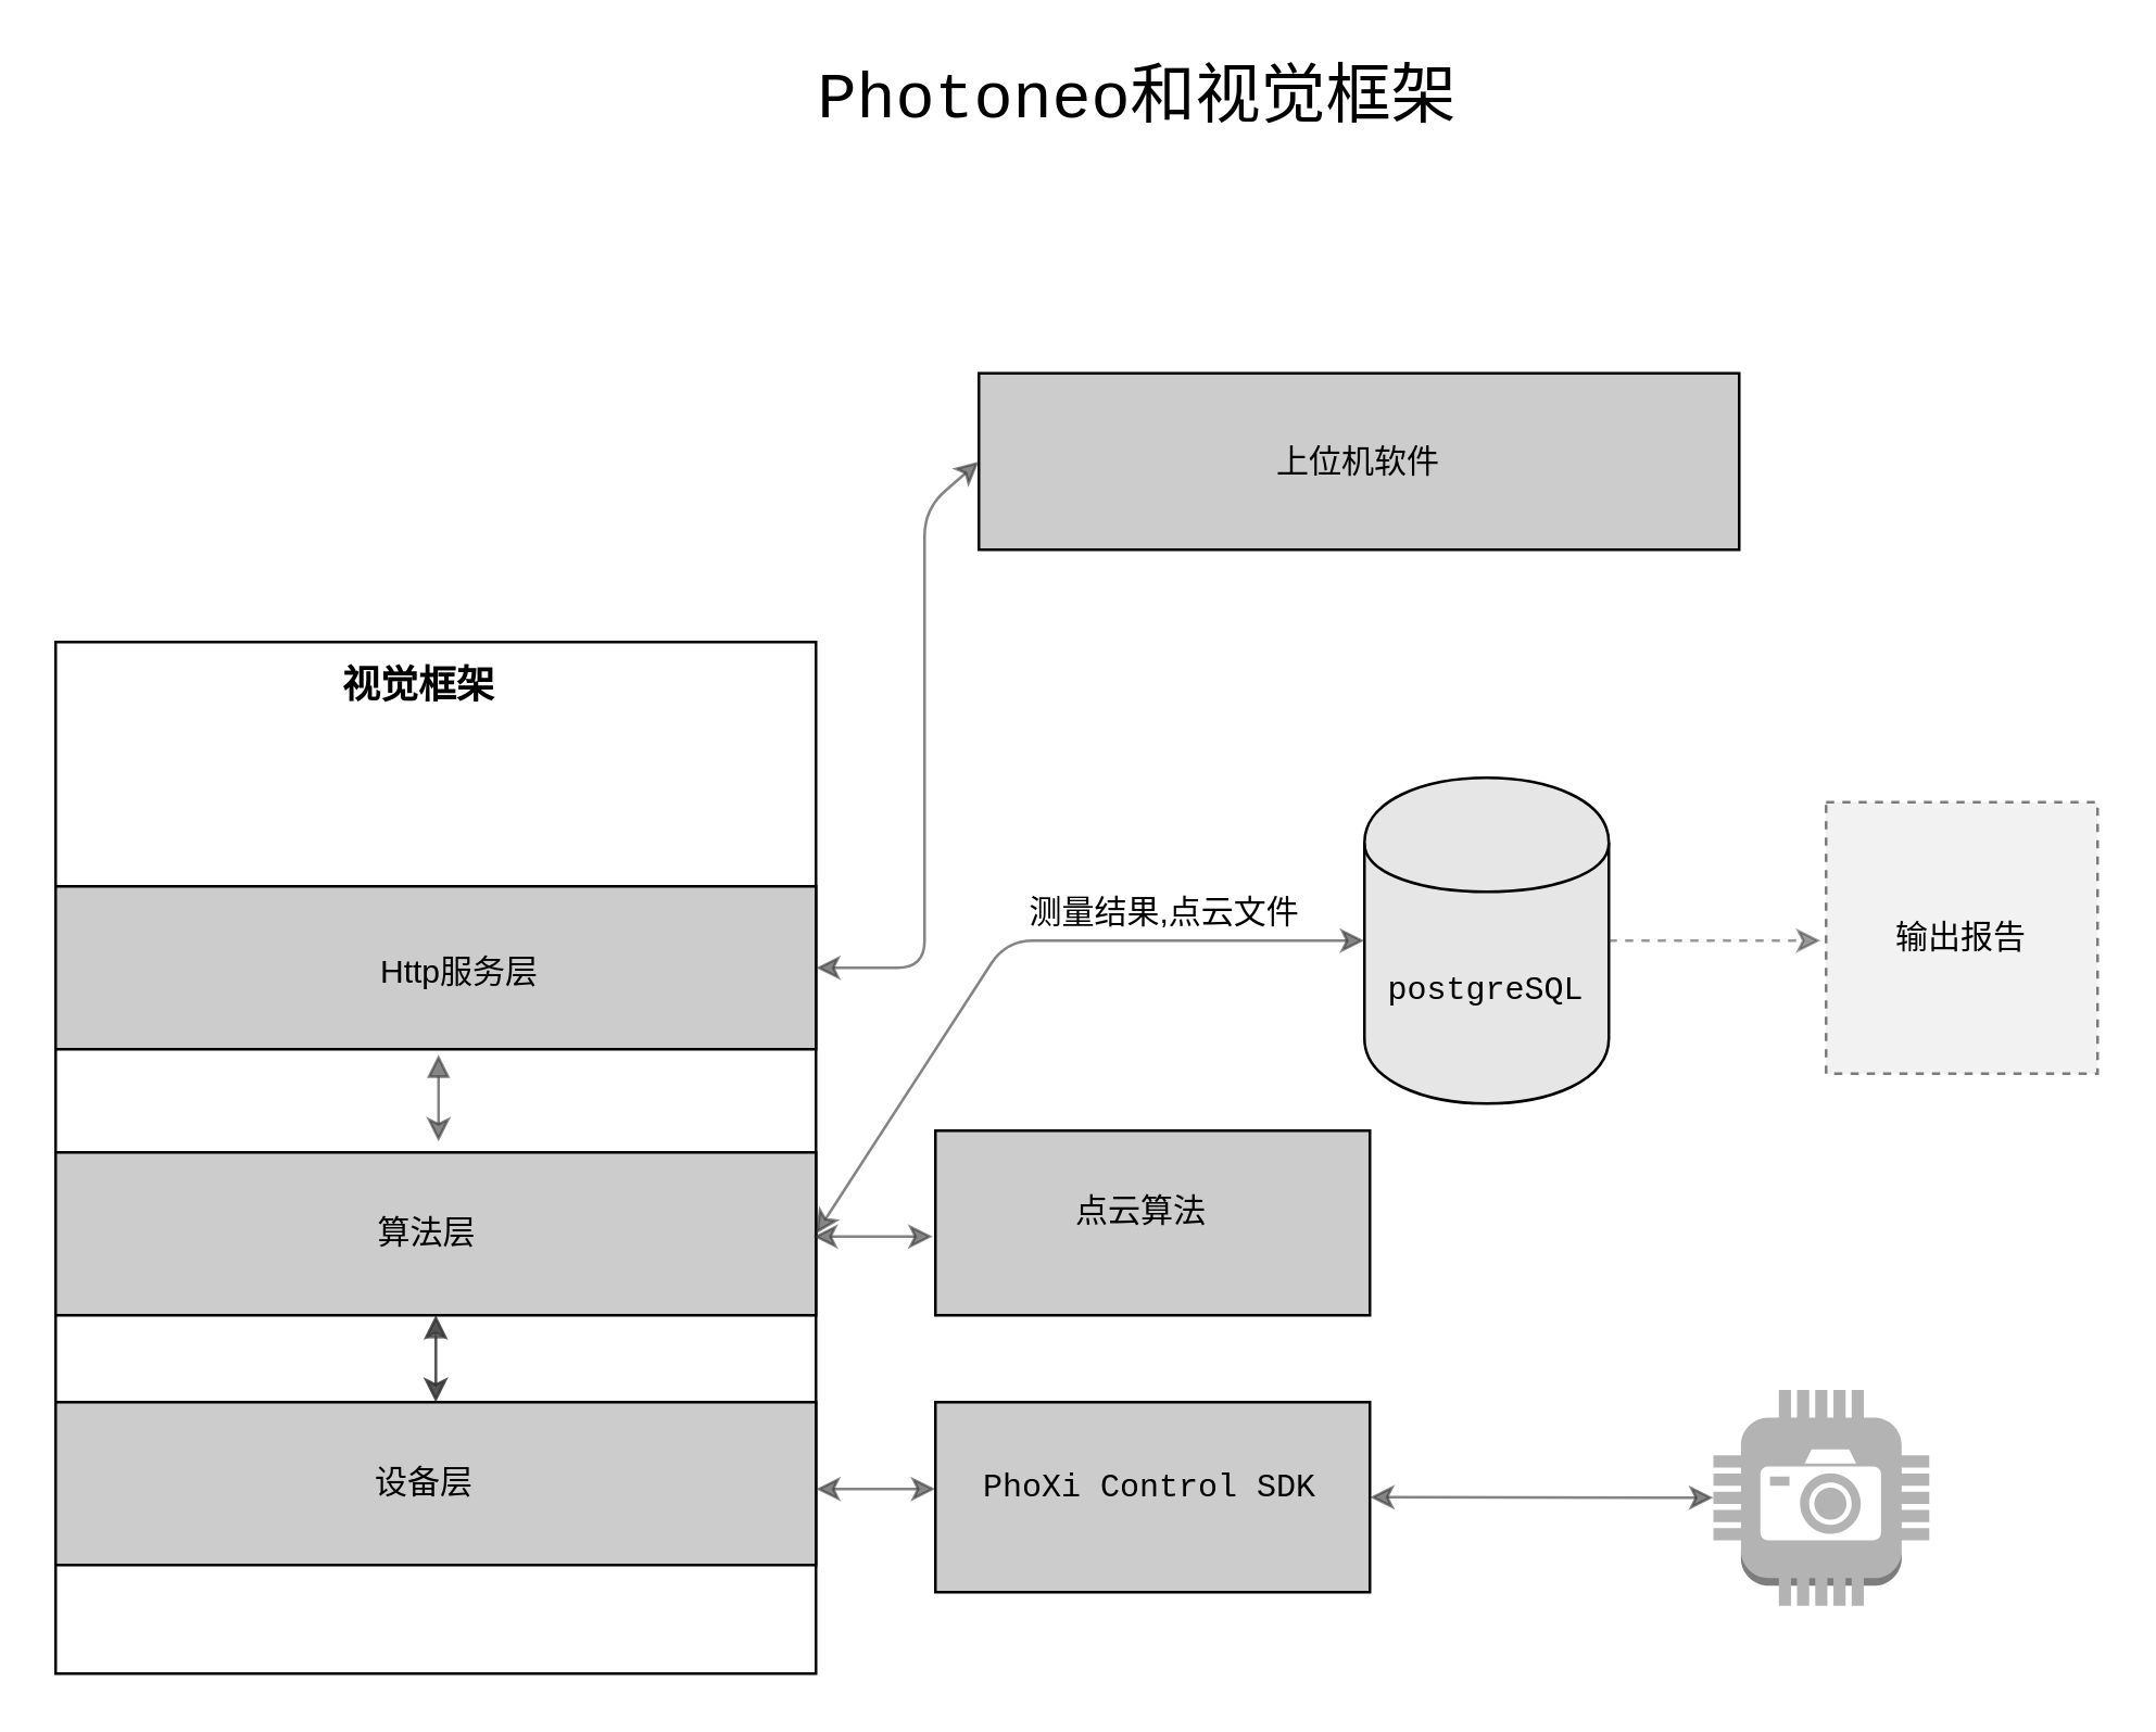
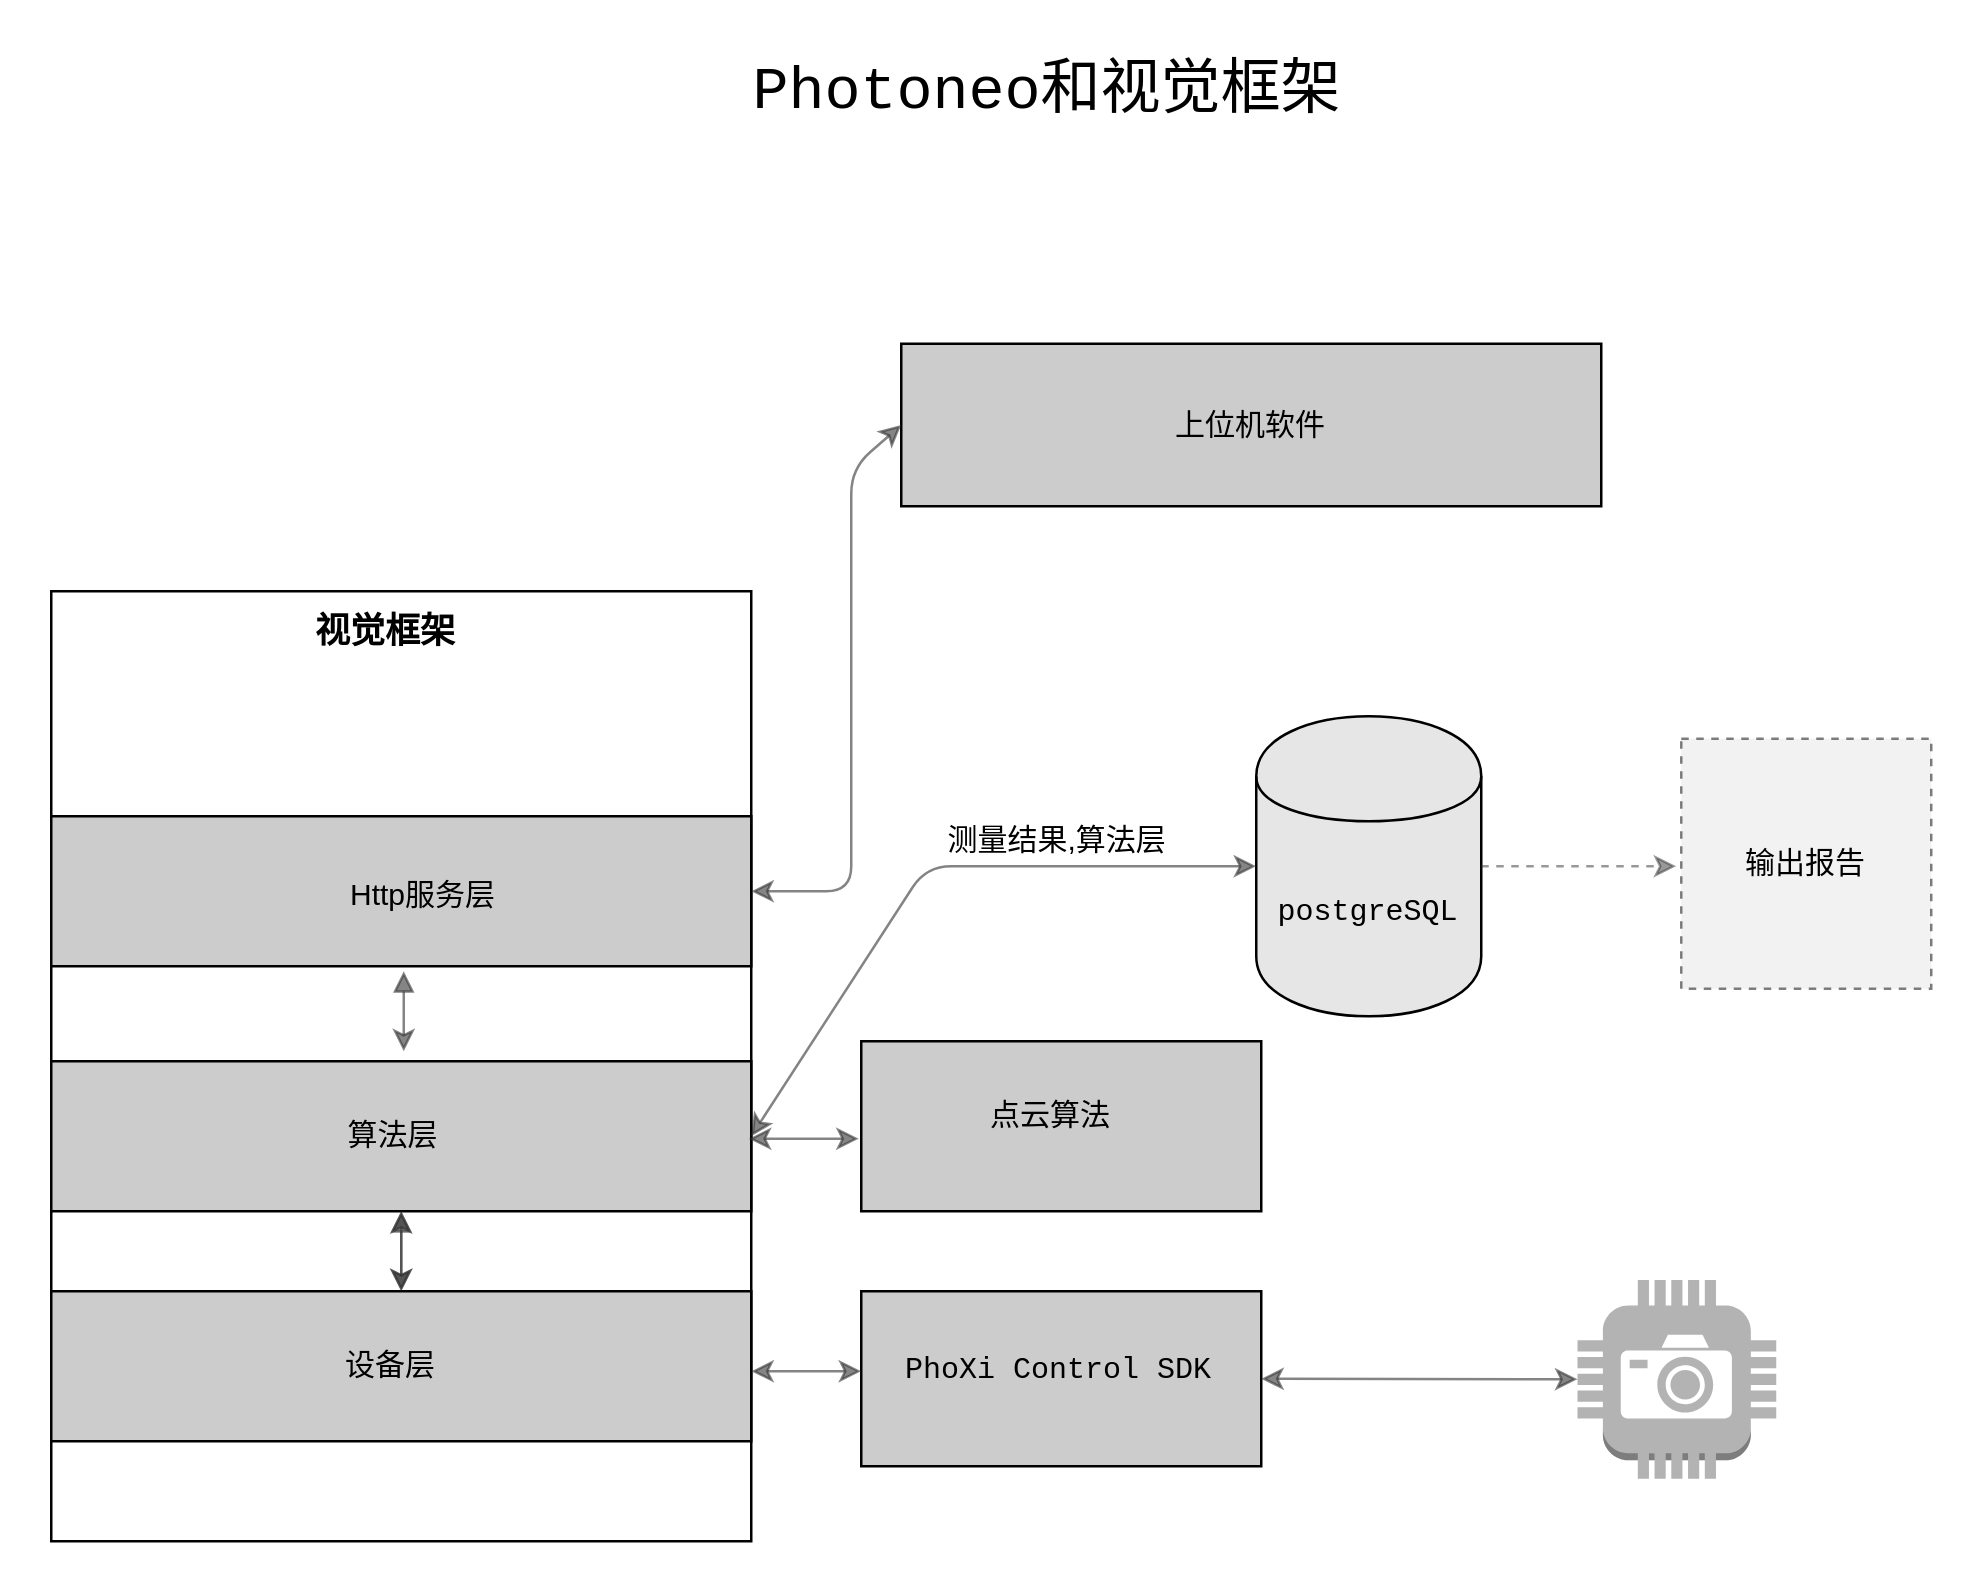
- <mxCell id="28" value="测量结果,点云文件" style="text;html=1;resizable=0;points=[];autosize=1;align=left;verticalAlign=top;spacingTop=-4;" vertex="1" parent="1"><mxGeometry x="377" y="326" width="110" height="20" as="geometry" /></mxCell>
+ <mxCell id="28" value="测量结果,算法层" style="text;html=1;resizable=0;points=[];autosize=1;align=left;verticalAlign=top;spacingTop=-4;" vertex="1" parent="1"><mxGeometry x="377" y="326" width="110" height="20" as="geometry" /></mxCell>
